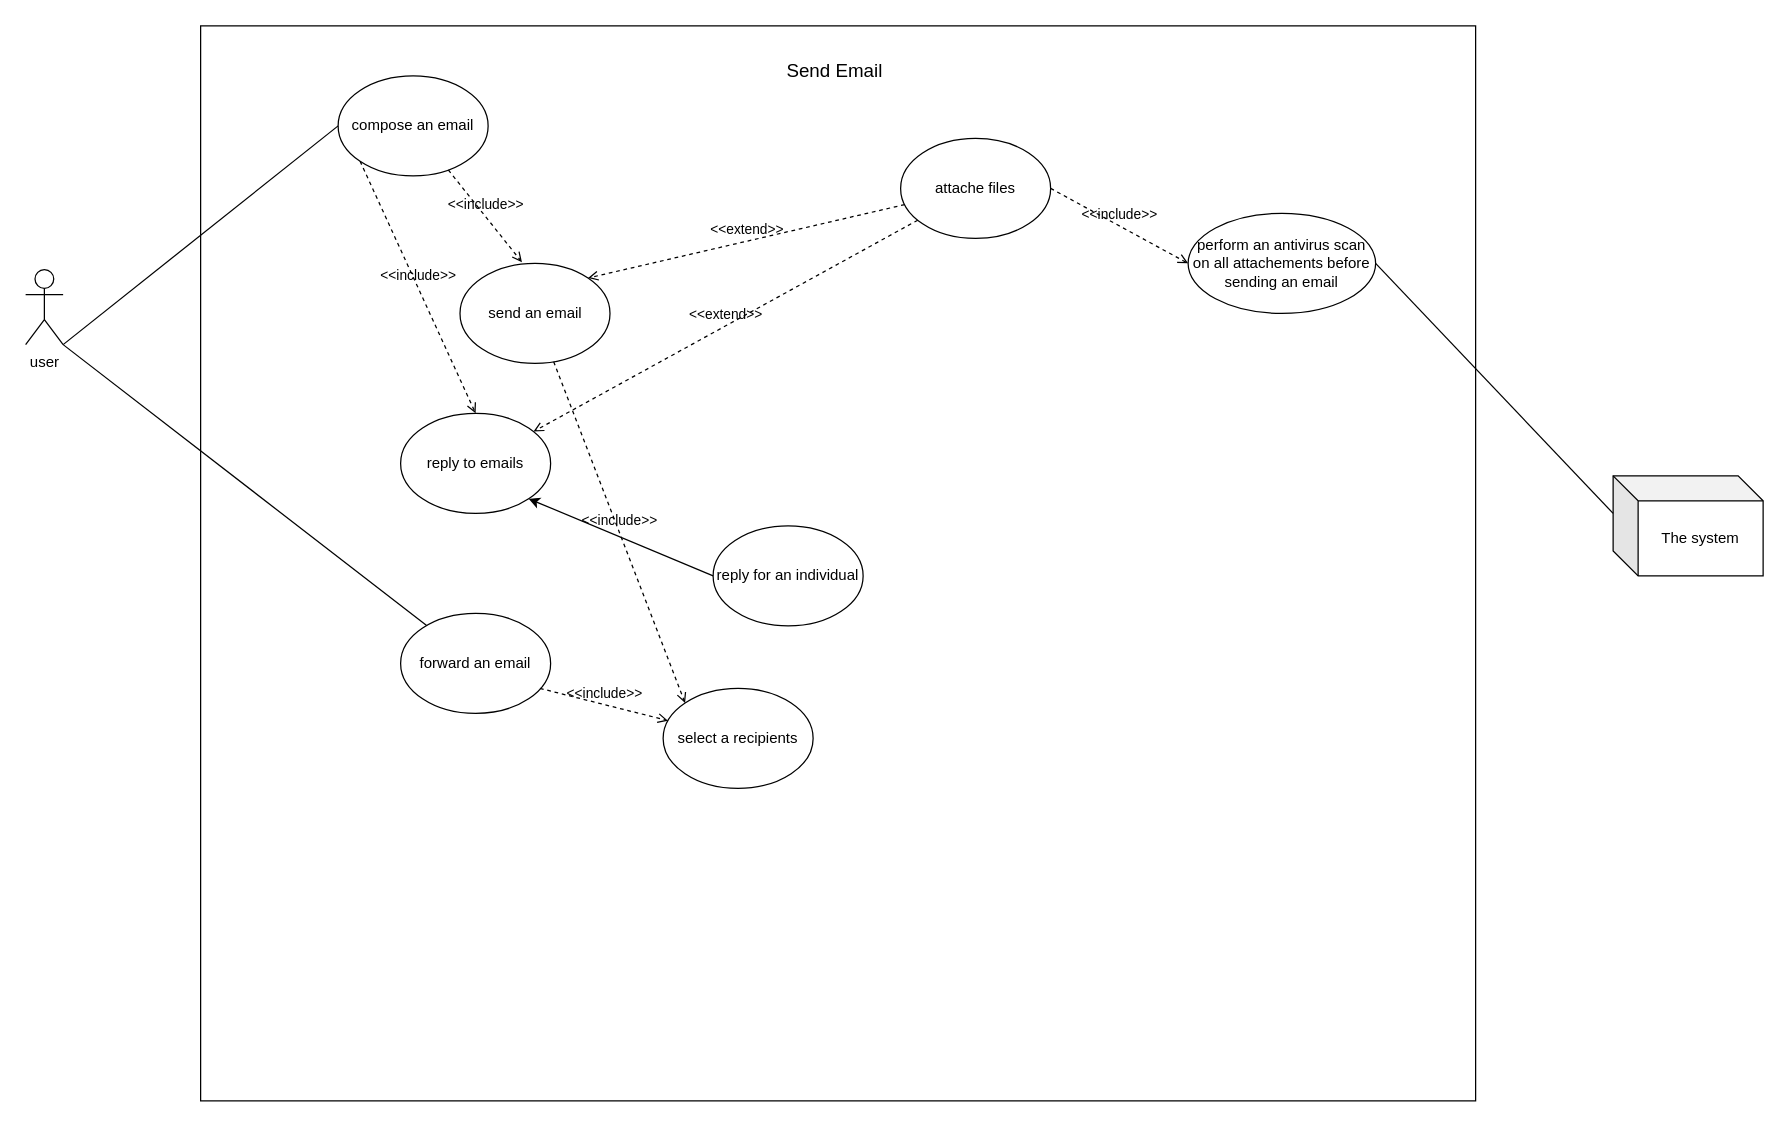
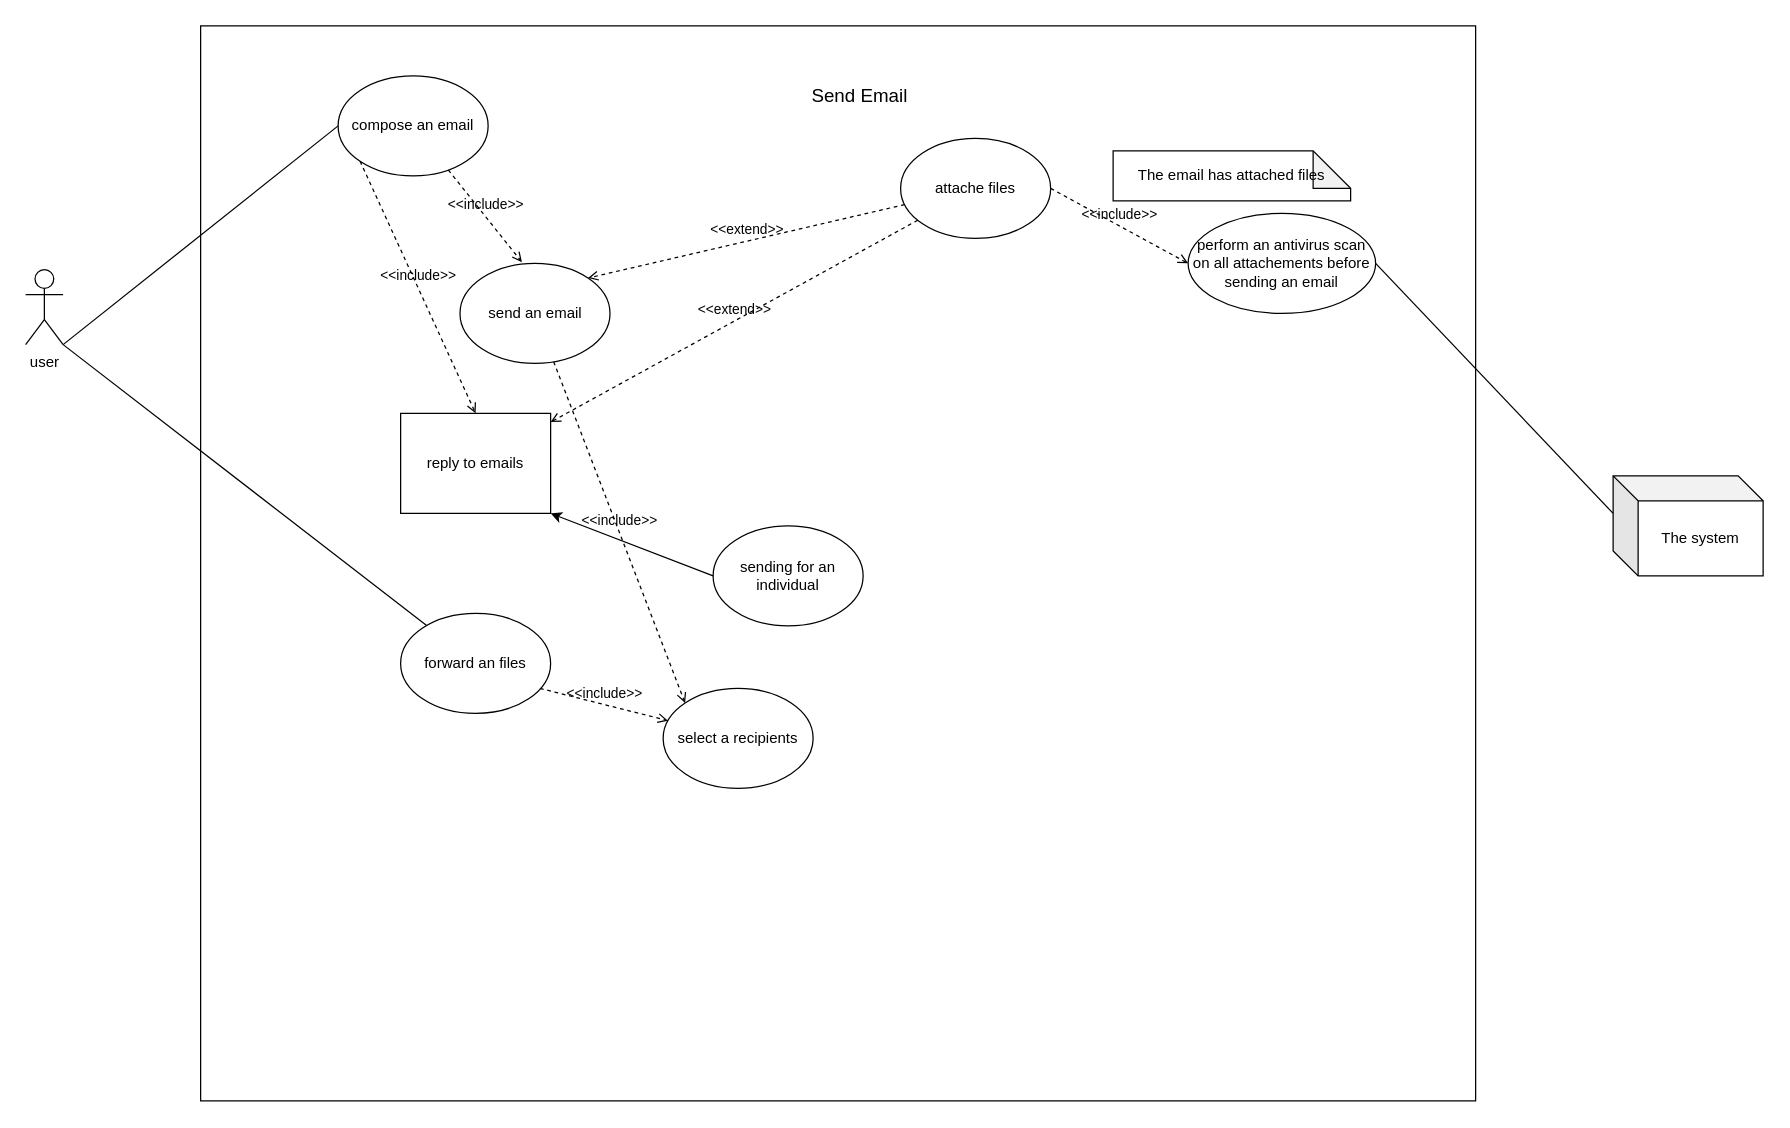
- <mxCell id="4" value="&lt;font style=&quot;font-size: 15px;&quot;&gt;Send Email&lt;/font&gt;" style="text;html=1;align=center;verticalAlign=middle;whiteSpace=wrap;rounded=0;" parent="1" vertex="1"><mxGeometry x="615" y="40" width="105" height="30" as="geometry" /></mxCell>
+ <mxCell id="4" value="&lt;font style=&quot;font-size: 15px;&quot;&gt;Send Email&lt;/font&gt;" style="text;html=1;align=center;verticalAlign=middle;whiteSpace=wrap;rounded=0;" parent="1" vertex="1"><mxGeometry x="635" y="60" width="105" height="30" as="geometry" /></mxCell>
+ <mxCell id="17" value="The email has attached files" style="shape=note;whiteSpace=wrap;html=1;backgroundOutline=1;darkOpacity=0.05;" parent="1" vertex="1"><mxGeometry x="890" y="120" width="190" height="40" as="geometry" /></mxCell>
- <mxCell id="7" value="reply to emails" style="ellipse;whiteSpace=wrap;html=1;" parent="1" vertex="1"><mxGeometry x="320" y="330" width="120" height="80" as="geometry" /></mxCell>
+ <mxCell id="7" value="reply to emails" style="whiteSpace=wrap;html=1;rounded=0;" parent="1" vertex="1"><mxGeometry x="320" y="330" width="120" height="80" as="geometry" /></mxCell>
- <mxCell id="9" value="reply for an individual" style="ellipse;whiteSpace=wrap;html=1;" parent="1" vertex="1"><mxGeometry x="570" y="420" width="120" height="80" as="geometry" /></mxCell>
+ <mxCell id="9" value="sending for an individual" style="ellipse;whiteSpace=wrap;html=1;" parent="1" vertex="1"><mxGeometry x="570" y="420" width="120" height="80" as="geometry" /></mxCell>
- <mxCell id="8" value="forward an email" style="ellipse;whiteSpace=wrap;html=1;" parent="1" vertex="1"><mxGeometry x="320" y="490" width="120" height="80" as="geometry" /></mxCell>
+ <mxCell id="8" value="forward an files" style="ellipse;whiteSpace=wrap;html=1;" parent="1" vertex="1"><mxGeometry x="320" y="490" width="120" height="80" as="geometry" /></mxCell>
